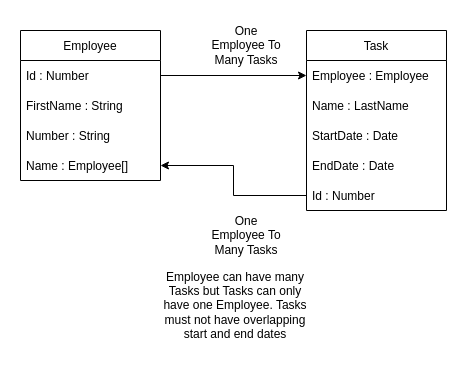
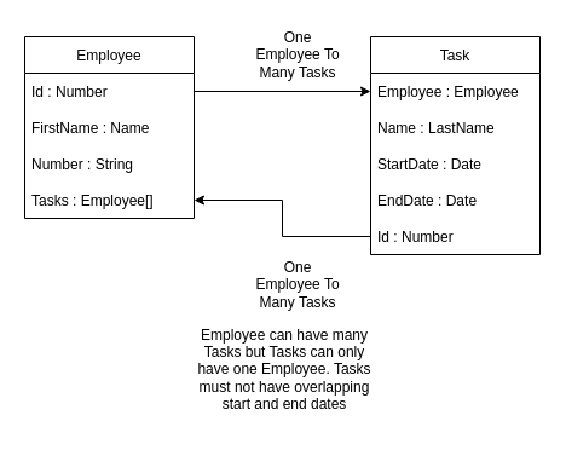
- <mxCell id="4" value="FirstName : String" style="text;strokeColor=none;fillColor=none;align=left;verticalAlign=middle;spacingLeft=4;spacingRight=4;overflow=hidden;points=[[0,0.5],[1,0.5]];portConstraint=eastwest;rotatable=0;" parent="2" vertex="1"><mxGeometry y="60" width="140" height="30" as="geometry" /></mxCell>
+ <mxCell id="4" value="FirstName : Name" style="text;strokeColor=none;fillColor=none;align=left;verticalAlign=middle;spacingLeft=4;spacingRight=4;overflow=hidden;points=[[0,0.5],[1,0.5]];portConstraint=eastwest;rotatable=0;" parent="2" vertex="1"><mxGeometry y="60" width="140" height="30" as="geometry" /></mxCell>
- <mxCell id="6" value="Name : Employee[]" style="text;strokeColor=none;fillColor=none;align=left;verticalAlign=middle;spacingLeft=4;spacingRight=4;overflow=hidden;points=[[0,0.5],[1,0.5]];portConstraint=eastwest;rotatable=0;" parent="2" vertex="1"><mxGeometry y="120" width="140" height="30" as="geometry" /></mxCell>
+ <mxCell id="6" value="Tasks : Employee[]" style="text;strokeColor=none;fillColor=none;align=left;verticalAlign=middle;spacingLeft=4;spacingRight=4;overflow=hidden;points=[[0,0.5],[1,0.5]];portConstraint=eastwest;rotatable=0;" parent="2" vertex="1"><mxGeometry y="120" width="140" height="30" as="geometry" /></mxCell>
